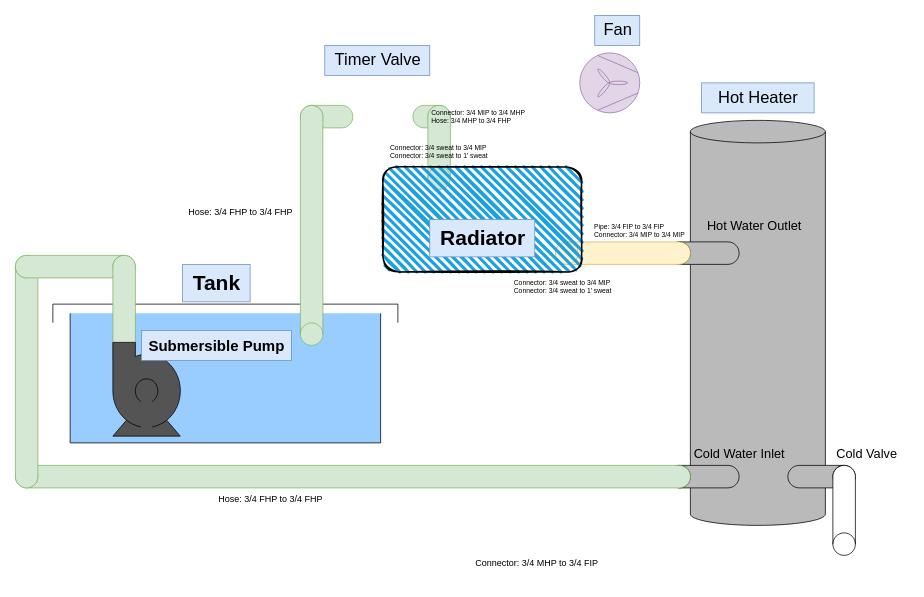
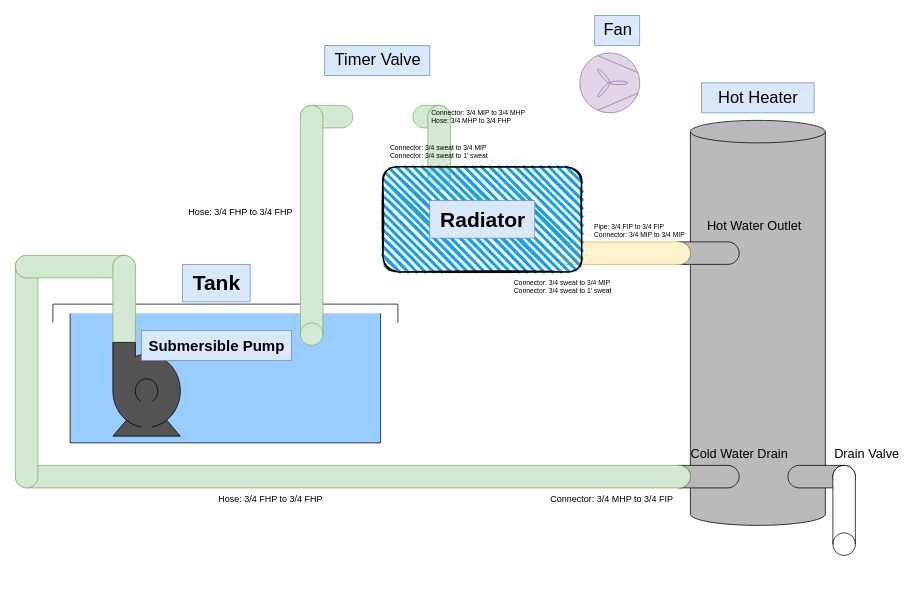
- <mxCell id="39" value="Radiator" style="text;html=1;align=center;verticalAlign=middle;resizable=0;points=[];autosize=1;strokeColor=#6c8ebf;fillColor=#dae8fc;fontSize=28;fontFamily=Helvetica;fontStyle=1" vertex="1" parent="1"><mxGeometry x="572.5" y="292" width="140" height="50" as="geometry" /></mxCell>
+ <mxCell id="39" value="Radiator" style="text;html=1;align=center;verticalAlign=middle;resizable=0;points=[];autosize=1;strokeColor=#6c8ebf;fillColor=#dae8fc;fontSize=28;fontFamily=Helvetica;fontStyle=1" vertex="1" parent="1"><mxGeometry x="572.5" y="267" width="140" height="50" as="geometry" /></mxCell>
- <mxCell id="11" value="Cold Water Inlet" style="text;html=1;align=center;verticalAlign=middle;resizable=0;points=[];autosize=1;strokeColor=none;fillColor=none;fontSize=17;fontFamily=Helvetica;fontColor=default;fontStyle=0" vertex="1" parent="1"><mxGeometry x="915" y="590" width="140" height="30" as="geometry" /></mxCell>
+ <mxCell id="11" value="Cold Water Drain" style="text;html=1;align=center;verticalAlign=middle;resizable=0;points=[];autosize=1;strokeColor=none;fillColor=none;fontSize=17;fontFamily=Helvetica;fontColor=default;fontStyle=0" vertex="1" parent="1"><mxGeometry x="915" y="590" width="140" height="30" as="geometry" /></mxCell>
- <mxCell id="12" value="Cold Valve" style="text;html=1;align=center;verticalAlign=middle;resizable=0;points=[];autosize=1;strokeColor=none;fillColor=none;fontSize=17;fontFamily=Helvetica;fontColor=default;fontStyle=0" vertex="1" parent="1"><mxGeometry x="1100" y="590" width="110" height="30" as="geometry" /></mxCell>
+ <mxCell id="12" value="Drain Valve" style="text;html=1;align=center;verticalAlign=middle;resizable=0;points=[];autosize=1;strokeColor=none;fillColor=none;fontSize=17;fontFamily=Helvetica;fontColor=default;fontStyle=0" vertex="1" parent="1"><mxGeometry x="1100" y="590" width="110" height="30" as="geometry" /></mxCell>
- <mxCell id="32" value="Connector: 3/4 MHP to 3/4 FIP" style="text;html=1;align=center;verticalAlign=middle;resizable=0;points=[];autosize=1;strokeColor=none;fillColor=none;fontSize=12;fontFamily=Helvetica;fontColor=default;" vertex="1" parent="1"><mxGeometry x="620" y="735" width="190" height="30" as="geometry" /></mxCell>
+ <mxCell id="32" value="Connector: 3/4 MHP to 3/4 FIP" style="text;html=1;align=center;verticalAlign=middle;resizable=0;points=[];autosize=1;strokeColor=none;fillColor=none;fontSize=12;fontFamily=Helvetica;fontColor=default;" vertex="1" parent="1"><mxGeometry x="720" y="650" width="190" height="30" as="geometry" /></mxCell>
